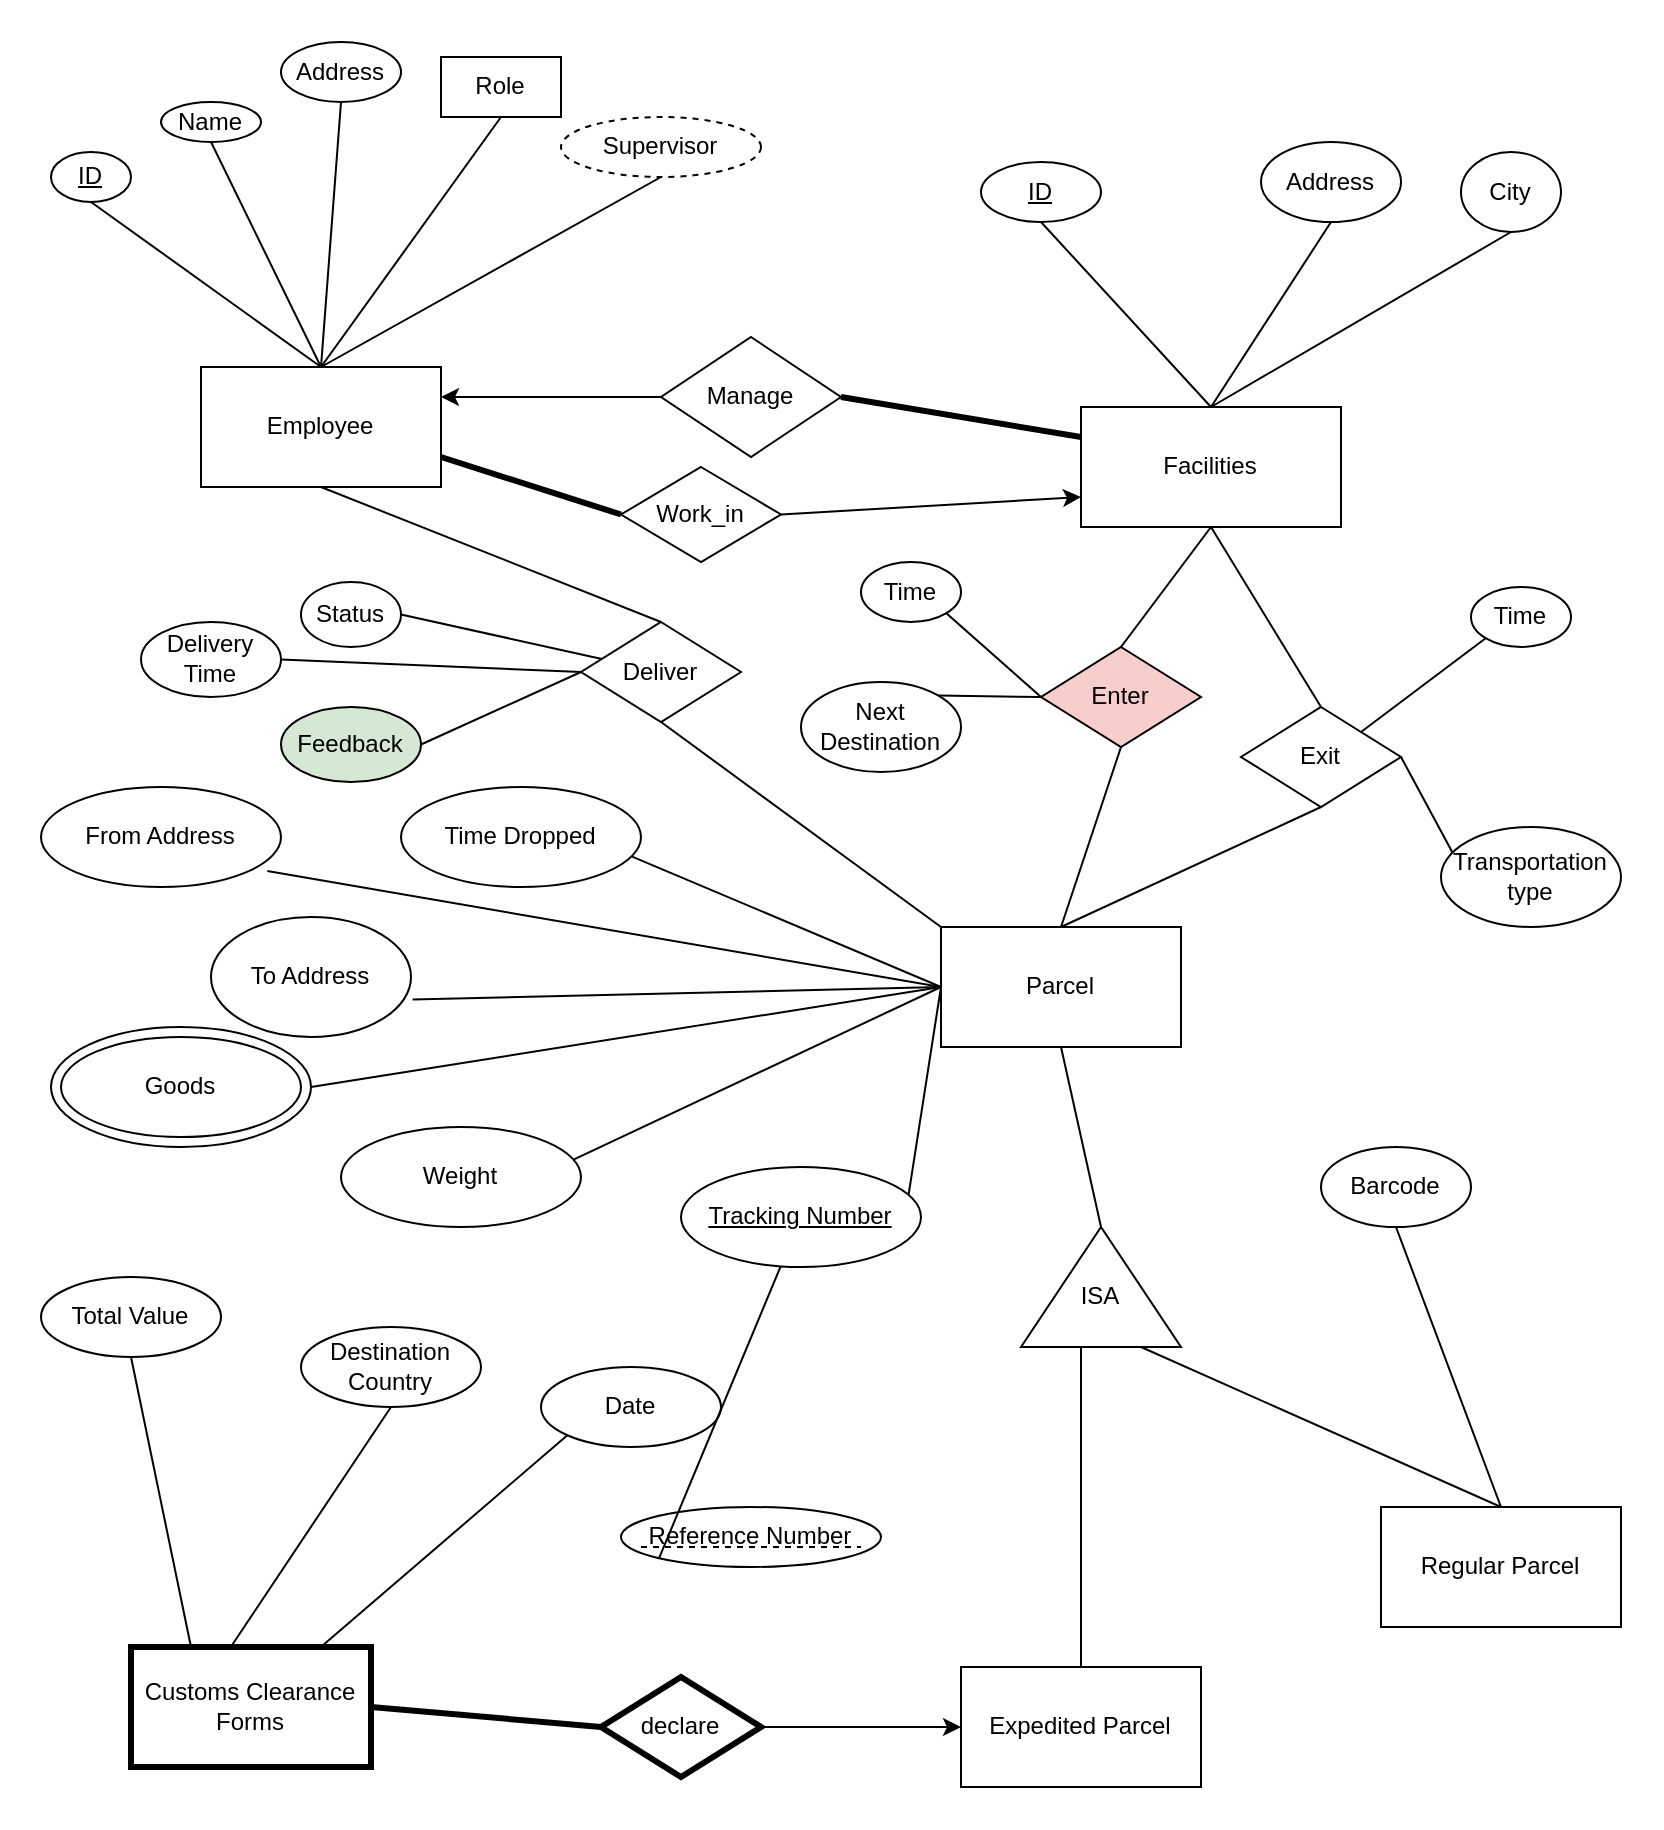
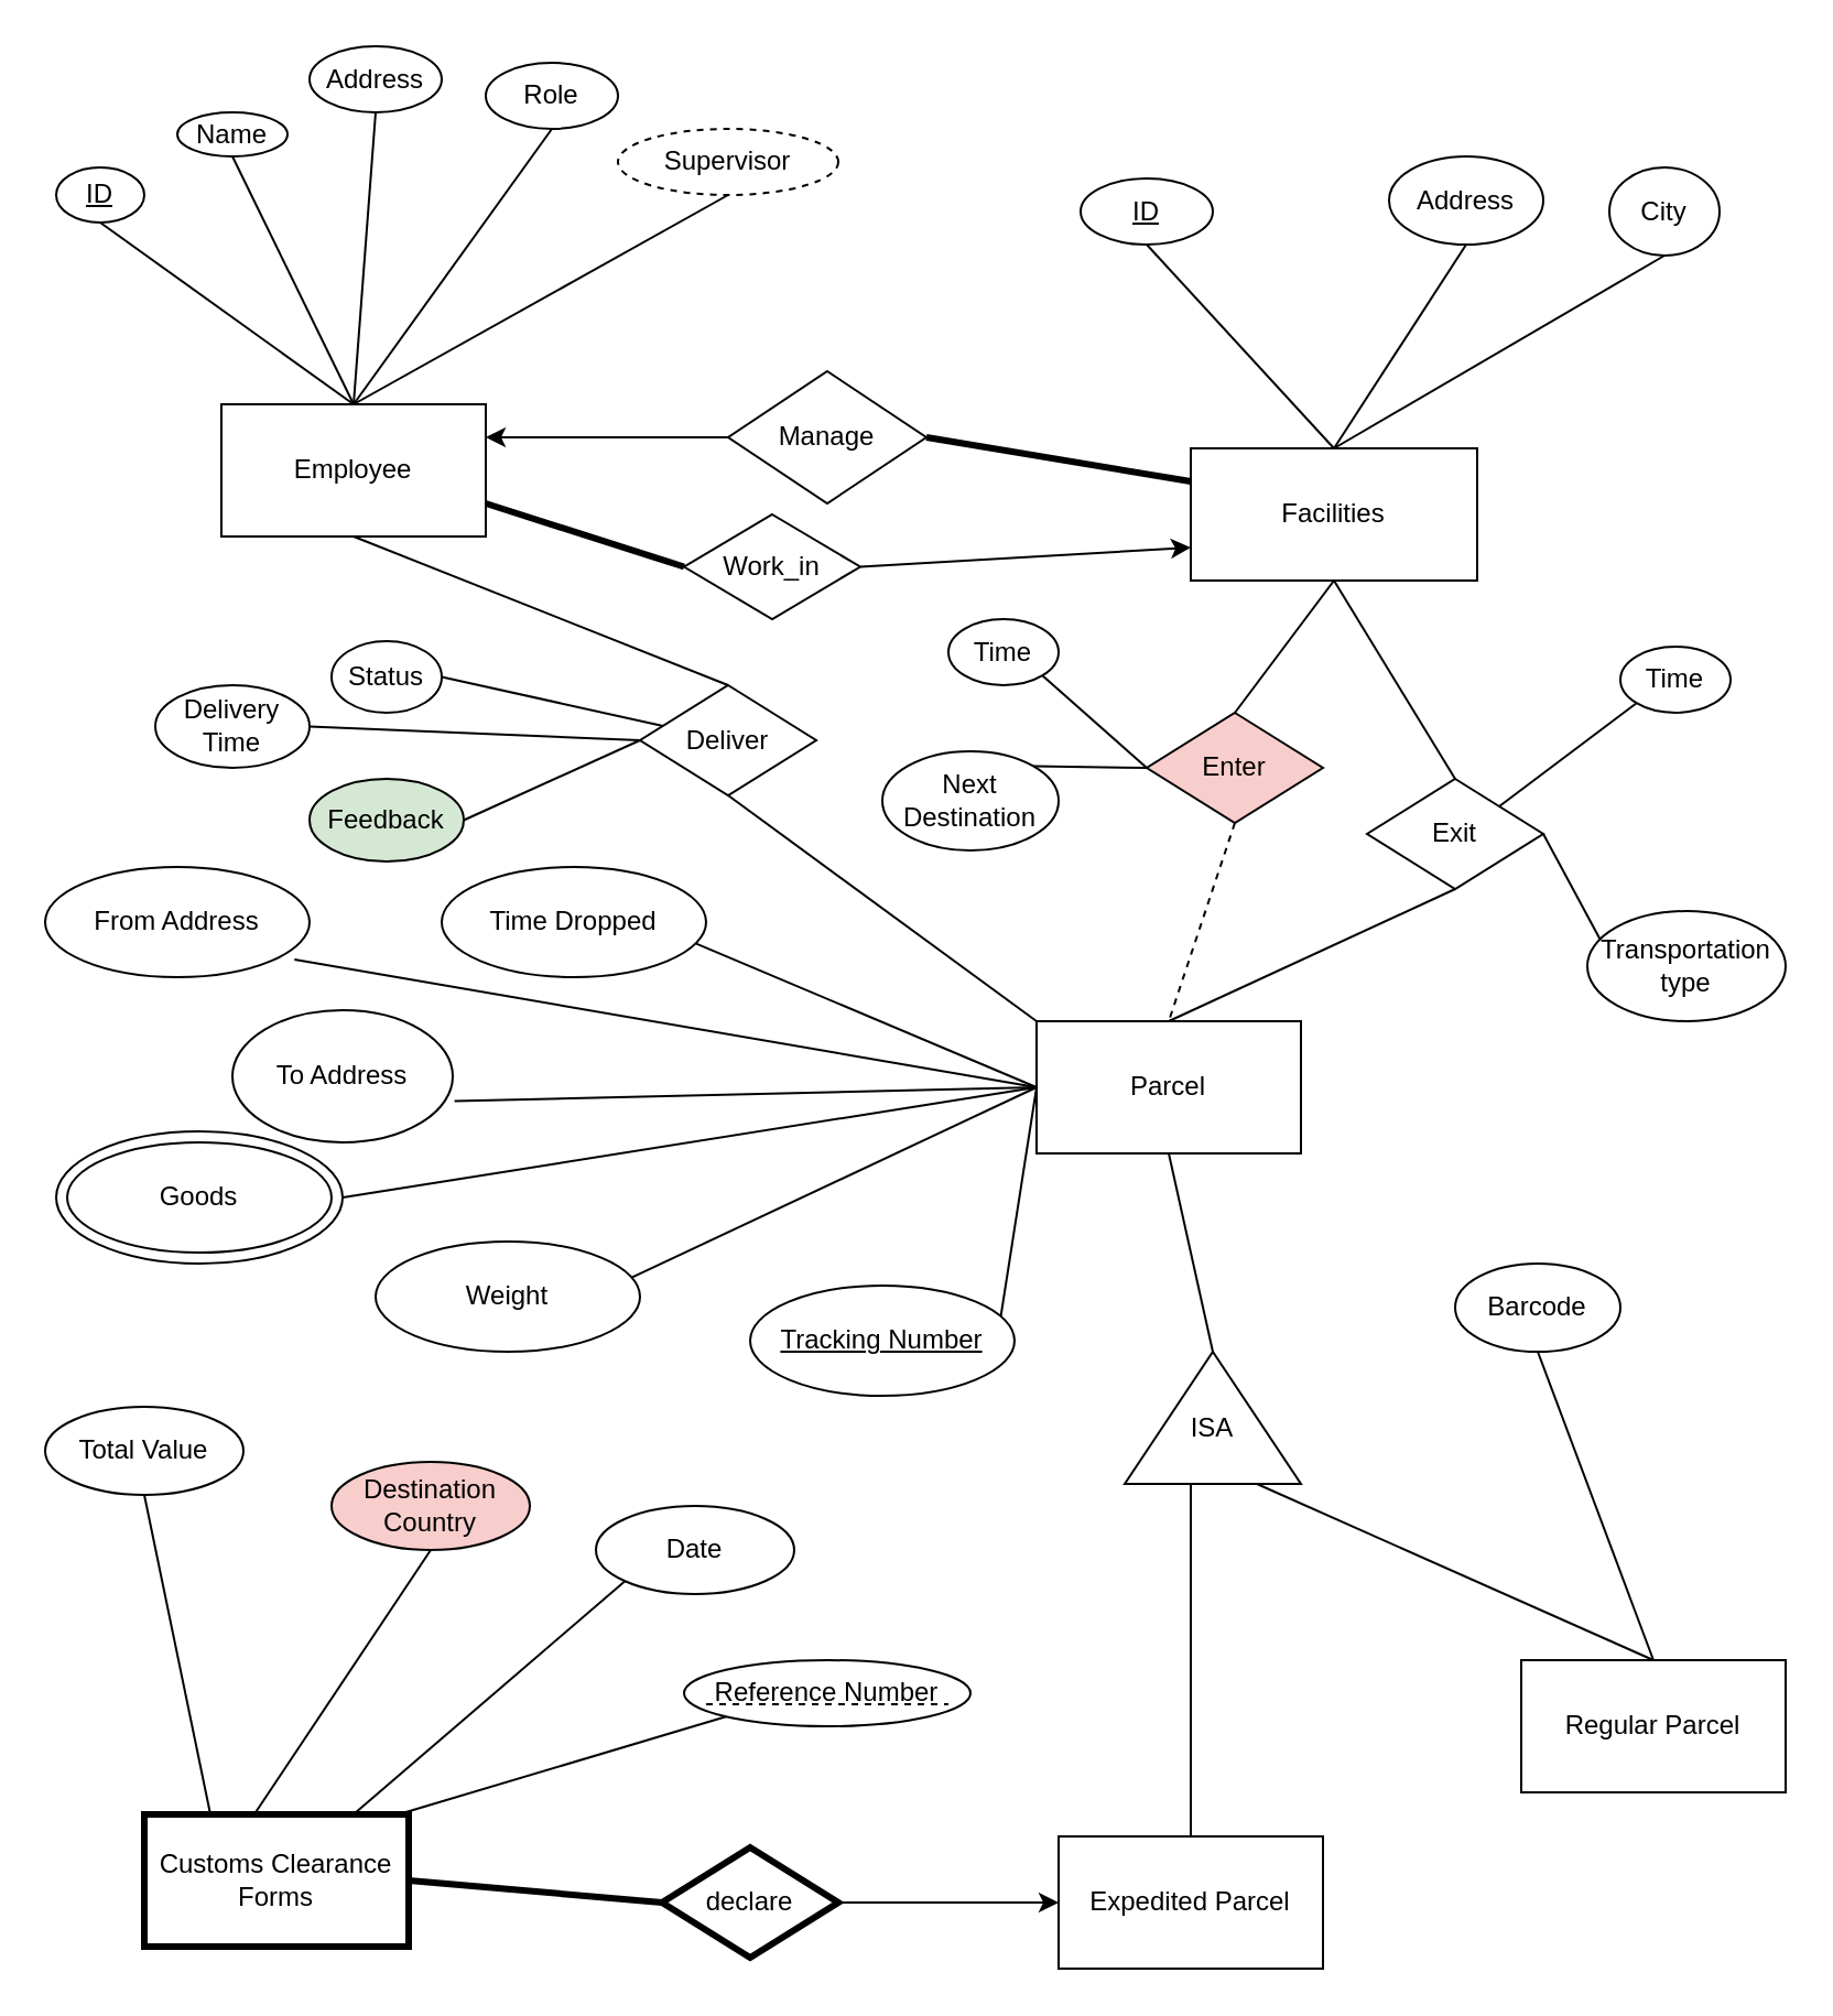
- <mxCell id="24" value="Role" style="whiteSpace=wrap;html=1;rounded=0;" parent="1" vertex="1"><mxGeometry x="220" y="28" width="60" height="30" as="geometry" /></mxCell>
+ <mxCell id="24" value="Role" style="ellipse;whiteSpace=wrap;html=1;" parent="1" vertex="1"><mxGeometry x="220" y="28" width="60" height="30" as="geometry" /></mxCell>
- <mxCell id="47" style="rounded=0;orthogonalLoop=1;jettySize=auto;html=1;exitX=0.5;exitY=1;exitDx=0;exitDy=0;entryX=0.5;entryY=0;entryDx=0;entryDy=0;endArrow=none;endFill=0;" parent="1" source="48" target="32" edge="1"><mxGeometry relative="1" as="geometry" /></mxCell>
+ <mxCell id="47" style="rounded=0;orthogonalLoop=1;jettySize=auto;html=1;exitX=0.5;exitY=1;exitDx=0;exitDy=0;entryX=0.5;entryY=0;entryDx=0;entryDy=0;endArrow=none;endFill=0;dashed=1;" parent="1" source="48" target="32" edge="1"><mxGeometry relative="1" as="geometry" /></mxCell>
- <mxCell id="64" value="Destination Country" style="ellipse;whiteSpace=wrap;html=1;" parent="1" vertex="1"><mxGeometry x="150" y="663" width="90" height="40" as="geometry" /></mxCell>
+ <mxCell id="64" value="Destination Country" style="ellipse;whiteSpace=wrap;html=1;fillColor=#f8cecc;" parent="1" vertex="1"><mxGeometry x="150" y="663" width="90" height="40" as="geometry" /></mxCell>
- <mxCell id="72" style="rounded=0;orthogonalLoop=1;jettySize=auto;html=1;exitX=0;exitY=1;exitDx=0;exitDy=0;endArrow=none;endFill=0;" parent="1" source="67" target="29" edge="1"><mxGeometry relative="1" as="geometry"><mxPoint x="765" y="773" as="targetPoint" /></mxGeometry></mxCell>
+ <mxCell id="72" style="rounded=0;orthogonalLoop=1;jettySize=auto;html=1;exitX=0;exitY=1;exitDx=0;exitDy=0;entryX=0.94;entryY=0.013;entryDx=0;entryDy=0;entryPerimeter=0;endArrow=none;endFill=0;" parent="1" source="67" target="61" edge="1"><mxGeometry relative="1" as="geometry"><mxPoint x="765" y="773" as="targetPoint" /></mxGeometry></mxCell>
